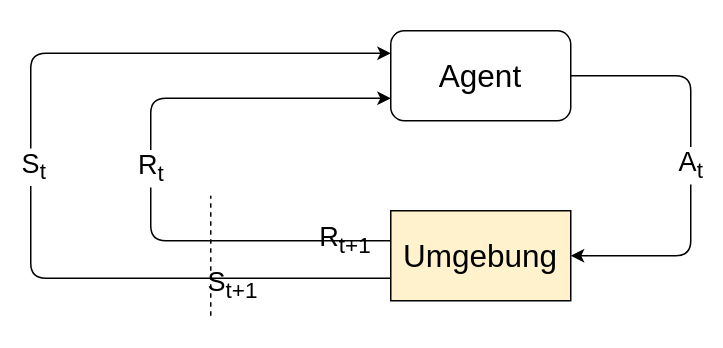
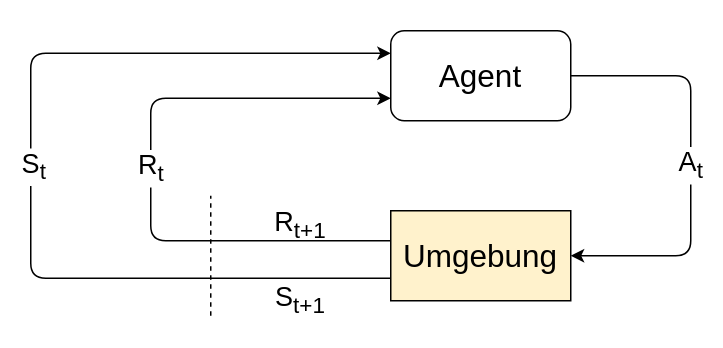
- <mxCell id="9" value="&lt;font style=&quot;font-size: 18px&quot;&gt;R&lt;sub&gt;t+1&lt;/sub&gt;&lt;/font&gt;" style="text;html=1;strokeColor=none;fillColor=none;align=center;verticalAlign=middle;whiteSpace=wrap;rounded=0;" vertex="1" parent="1"><mxGeometry x="210" y="150" width="40" height="20" as="geometry" /></mxCell>
+ <mxCell id="9" value="&lt;font style=&quot;font-size: 18px&quot;&gt;R&lt;sub&gt;t+1&lt;/sub&gt;&lt;/font&gt;" style="text;html=1;strokeColor=none;fillColor=none;align=center;verticalAlign=middle;whiteSpace=wrap;rounded=0;" vertex="1" parent="1"><mxGeometry x="180" y="140" width="40" height="20" as="geometry" /></mxCell>
- <mxCell id="10" value="&lt;font&gt;&lt;sub&gt;&lt;span style=&quot;font-size: 18px&quot;&gt;S&lt;sub&gt;t+1&lt;/sub&gt;&lt;/span&gt;&lt;/sub&gt;&lt;/font&gt;" style="text;html=1;strokeColor=none;fillColor=none;align=center;verticalAlign=middle;whiteSpace=wrap;rounded=0;" vertex="1" parent="1"><mxGeometry x="135" y="180" width="40" height="20" as="geometry" /></mxCell>
+ <mxCell id="10" value="&lt;font&gt;&lt;sub&gt;&lt;span style=&quot;font-size: 18px&quot;&gt;S&lt;sub&gt;t+1&lt;/sub&gt;&lt;/span&gt;&lt;/sub&gt;&lt;/font&gt;" style="text;html=1;strokeColor=none;fillColor=none;align=center;verticalAlign=middle;whiteSpace=wrap;rounded=0;" vertex="1" parent="1"><mxGeometry x="180" y="190" width="40" height="20" as="geometry" /></mxCell>
